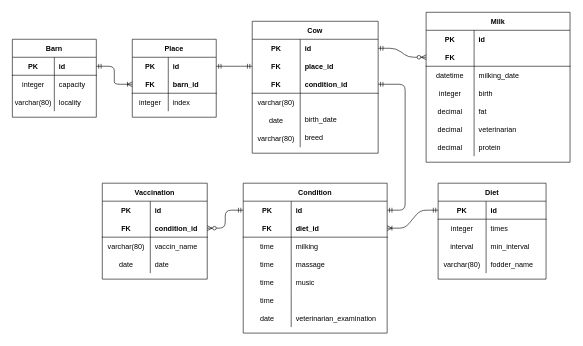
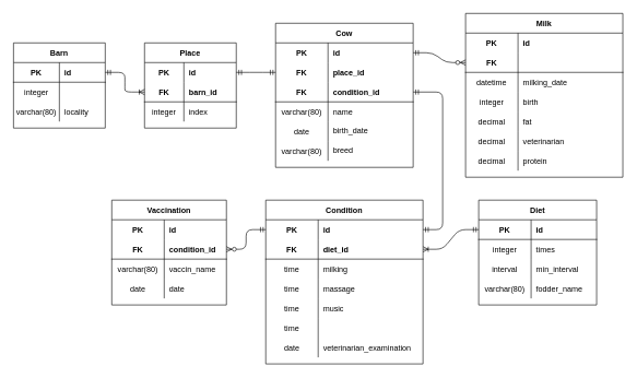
- <mxCell id="42" value="capacity" style="shape=partialRectangle;connectable=0;fillColor=none;top=0;left=0;bottom=0;right=0;align=left;spacingLeft=6;overflow=hidden;" parent="40" vertex="1"><mxGeometry x="70" width="70" height="30" as="geometry" /></mxCell>
+ <mxCell id="17" value="name" style="shape=partialRectangle;connectable=0;fillColor=none;top=0;left=0;bottom=0;right=0;align=left;spacingLeft=6;overflow=hidden;" parent="15" vertex="1"><mxGeometry x="80.0" width="130.0" height="30" as="geometry" /></mxCell>
